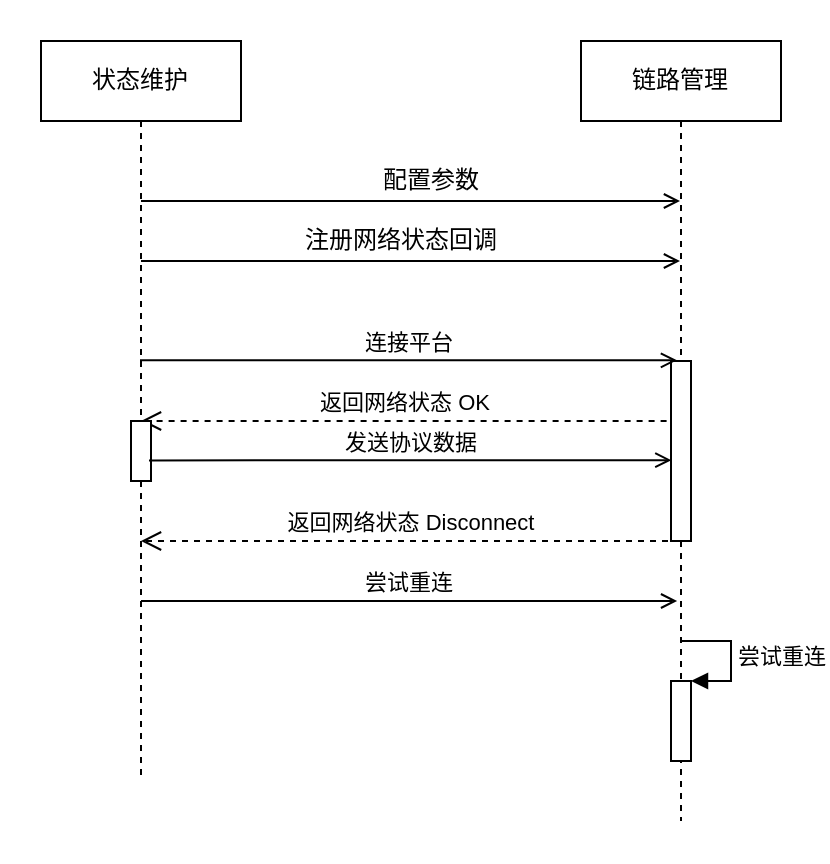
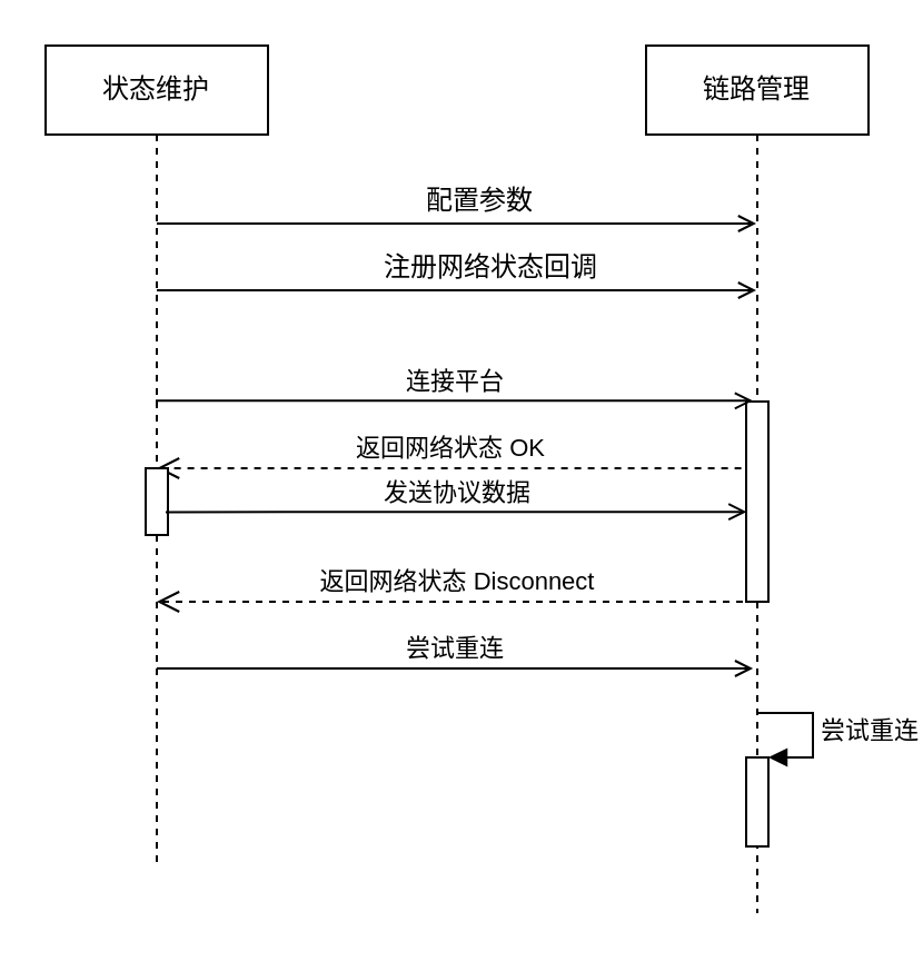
- <mxCell id="13" value="注册网络状态回调" style="text;html=1;align=center;verticalAlign=middle;resizable=0;points=[];autosize=1;strokeColor=none;fillColor=none;" vertex="1" parent="1"><mxGeometry x="145" y="110" width="110" height="20" as="geometry" /></mxCell>
+ <mxCell id="13" value="注册网络状态回调" style="text;html=1;align=center;verticalAlign=middle;resizable=0;points=[];autosize=1;strokeColor=none;fillColor=none;" vertex="1" parent="1"><mxGeometry x="165" y="110" width="110" height="20" as="geometry" /></mxCell>
